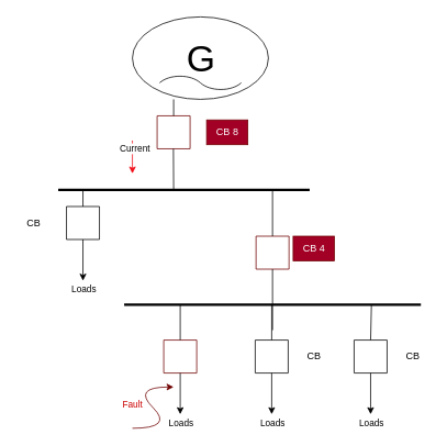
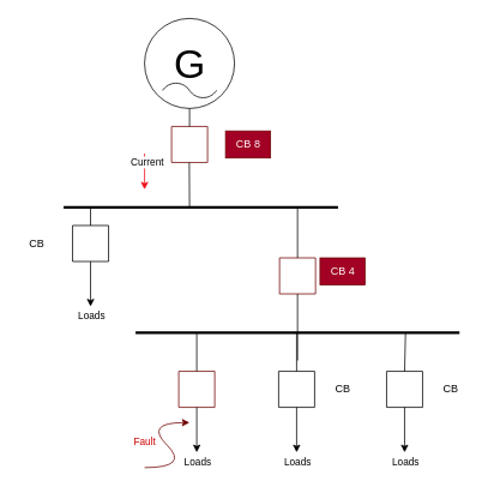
- <mxCell id="2" value="G" style="dashed=0;outlineConnect=0;align=center;html=1;shape=mxgraph.pid.engines.generator_(ac);fontSize=45;" vertex="1" parent="1"><mxGeometry x="160" y="20" width="165" height="100" as="geometry" /></mxCell>
+ <mxCell id="2" value="G" style="dashed=0;outlineConnect=0;align=center;html=1;shape=mxgraph.pid.engines.generator_(ac);fontSize=45;" vertex="1" parent="1"><mxGeometry x="160" y="20" width="100" height="100" as="geometry" /></mxCell>
